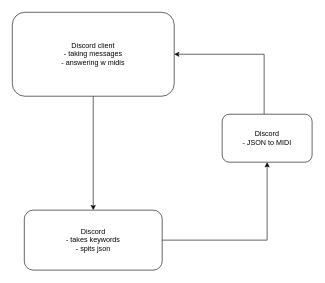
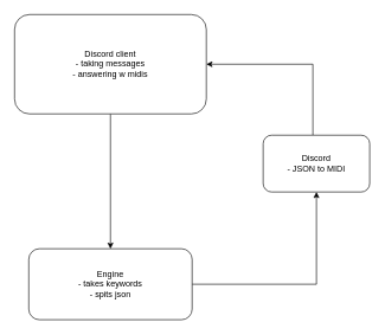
- <mxCell id="5" value="&lt;div&gt;Discord&lt;/div&gt;&lt;div&gt;- takes keywords&lt;/div&gt;&lt;div&gt;- spits json&lt;br&gt;&lt;/div&gt;" style="rounded=1;whiteSpace=wrap;html=1;" vertex="1" parent="1"><mxGeometry x="40" y="350" width="230" height="100" as="geometry" /></mxCell>
+ <mxCell id="5" value="&lt;div&gt;Engine&lt;/div&gt;&lt;div&gt;- takes keywords&lt;/div&gt;&lt;div&gt;- spits json&lt;br&gt;&lt;/div&gt;" style="rounded=1;whiteSpace=wrap;html=1;" vertex="1" parent="1"><mxGeometry x="40" y="350" width="230" height="100" as="geometry" /></mxCell>
